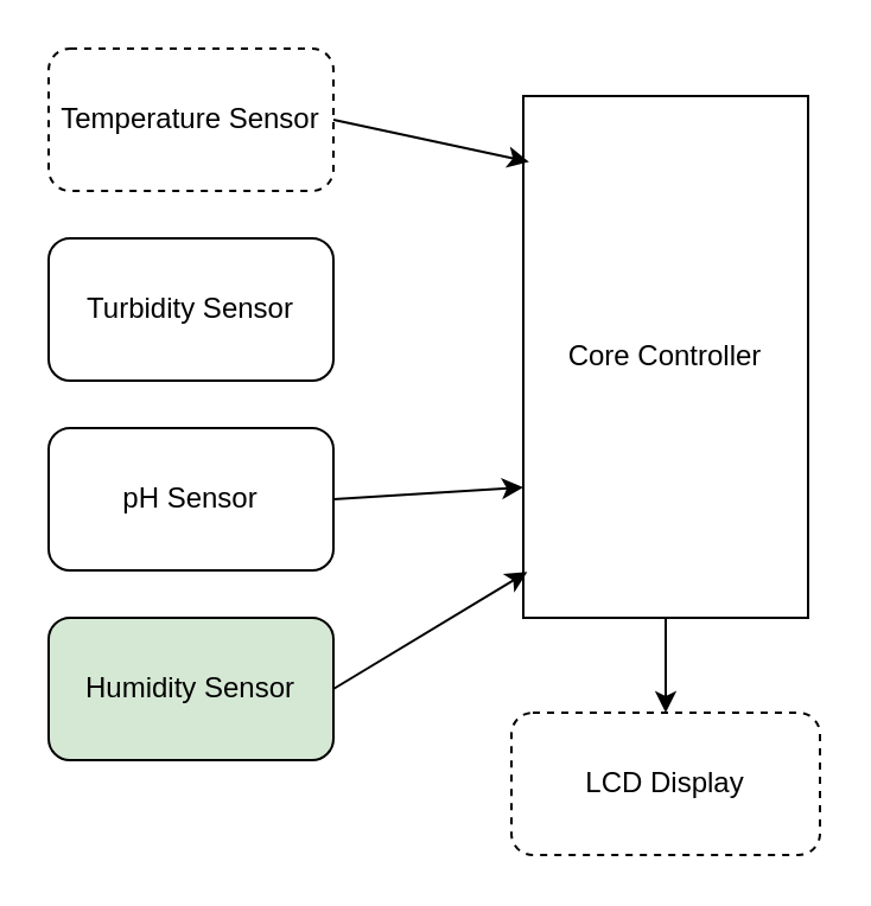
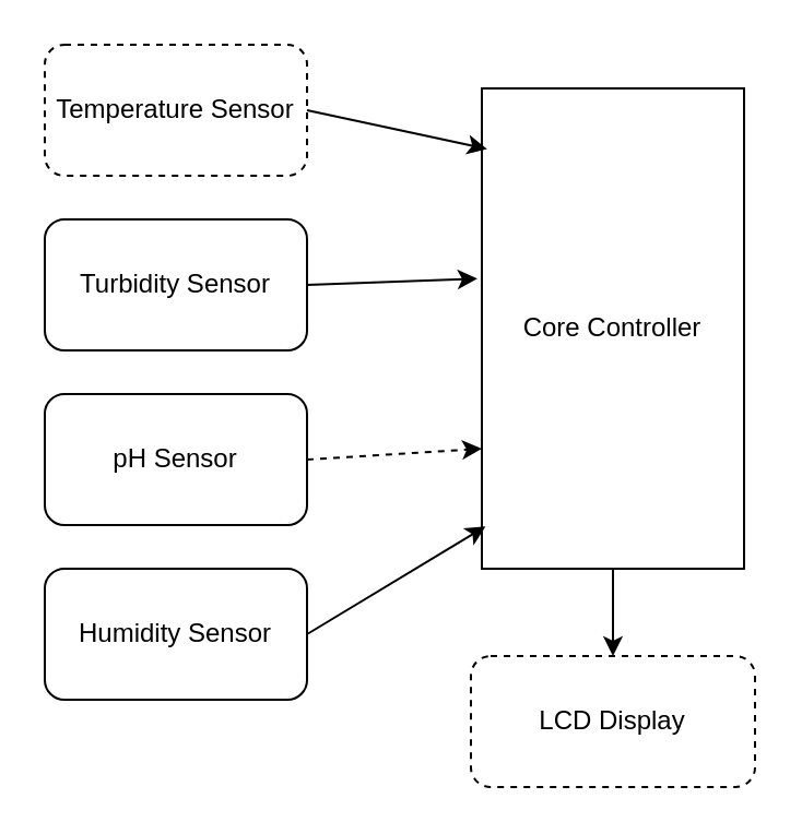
+ <mxCell id="12" value="" style="endArrow=classic;html=1;rounded=0;entryX=-0.017;entryY=0.396;entryDx=0;entryDy=0;entryPerimeter=0;exitX=1;exitY=0.5;exitDx=0;exitDy=0;" edge="1" parent="1" source="3" target="8"><mxGeometry width="50" height="50" relative="1" as="geometry"><mxPoint x="140" y="148" as="sourcePoint" /><mxPoint x="222" y="90" as="targetPoint" /></mxGeometry></mxCell>
- <mxCell id="10" value="" style="endArrow=classic;html=1;rounded=0;entryX=0;entryY=0.75;entryDx=0;entryDy=0;exitX=1;exitY=0.5;exitDx=0;exitDy=0;" edge="1" parent="1" source="4" target="8"><mxGeometry width="50" height="50" relative="1" as="geometry"><mxPoint x="140" y="218" as="sourcePoint" /><mxPoint x="222" y="160" as="targetPoint" /></mxGeometry></mxCell>
+ <mxCell id="10" value="" style="endArrow=classic;html=1;rounded=0;entryX=0;entryY=0.75;entryDx=0;entryDy=0;exitX=1;exitY=0.5;exitDx=0;exitDy=0;dashed=1;" edge="1" parent="1" source="4" target="8"><mxGeometry width="50" height="50" relative="1" as="geometry"><mxPoint x="140" y="218" as="sourcePoint" /><mxPoint x="222" y="160" as="targetPoint" /></mxGeometry></mxCell>
- <mxCell id="5" value="Humidity Sensor" style="rounded=1;whiteSpace=wrap;html=1;fillColor=#d5e8d4;" vertex="1" parent="1"><mxGeometry x="20" y="260" width="120" height="60" as="geometry" /></mxCell>
+ <mxCell id="5" value="Humidity Sensor" style="rounded=1;whiteSpace=wrap;html=1;" vertex="1" parent="1"><mxGeometry x="20" y="260" width="120" height="60" as="geometry" /></mxCell>
